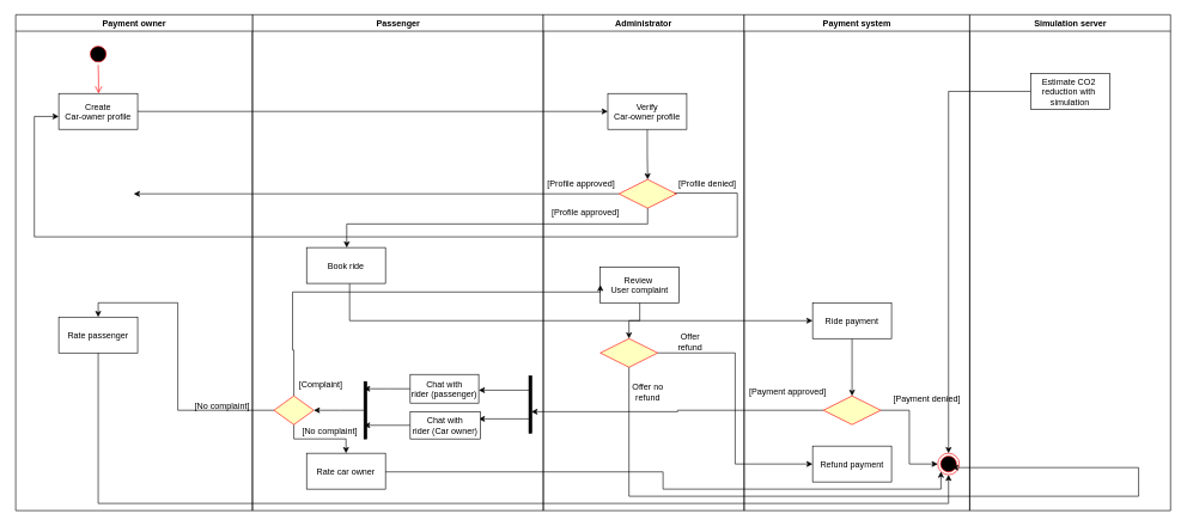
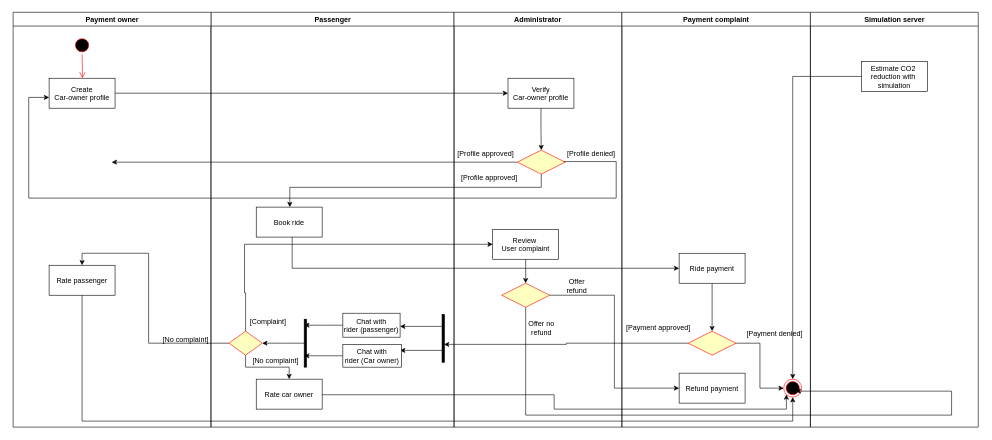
- <mxCell id="40" value="Payment system" style="swimlane;whiteSpace=wrap;startSize=23;" parent="1" vertex="1"><mxGeometry x="1036" y="20" width="314.5" height="692" as="geometry" /></mxCell>
+ <mxCell id="40" value="Payment complaint" style="swimlane;whiteSpace=wrap;startSize=23;" parent="1" vertex="1"><mxGeometry x="1036" y="20" width="314.5" height="692" as="geometry" /></mxCell>
- <mxCell id="30" value="Review &#10;User complaint" style="" parent="28" vertex="1"><mxGeometry x="79.5" y="352" width="110" height="50" as="geometry" /></mxCell>
+ <mxCell id="30" value="Review &#10;User complaint" style="" parent="28" vertex="1"><mxGeometry x="64.5" y="362" width="110" height="50" as="geometry" /></mxCell>
